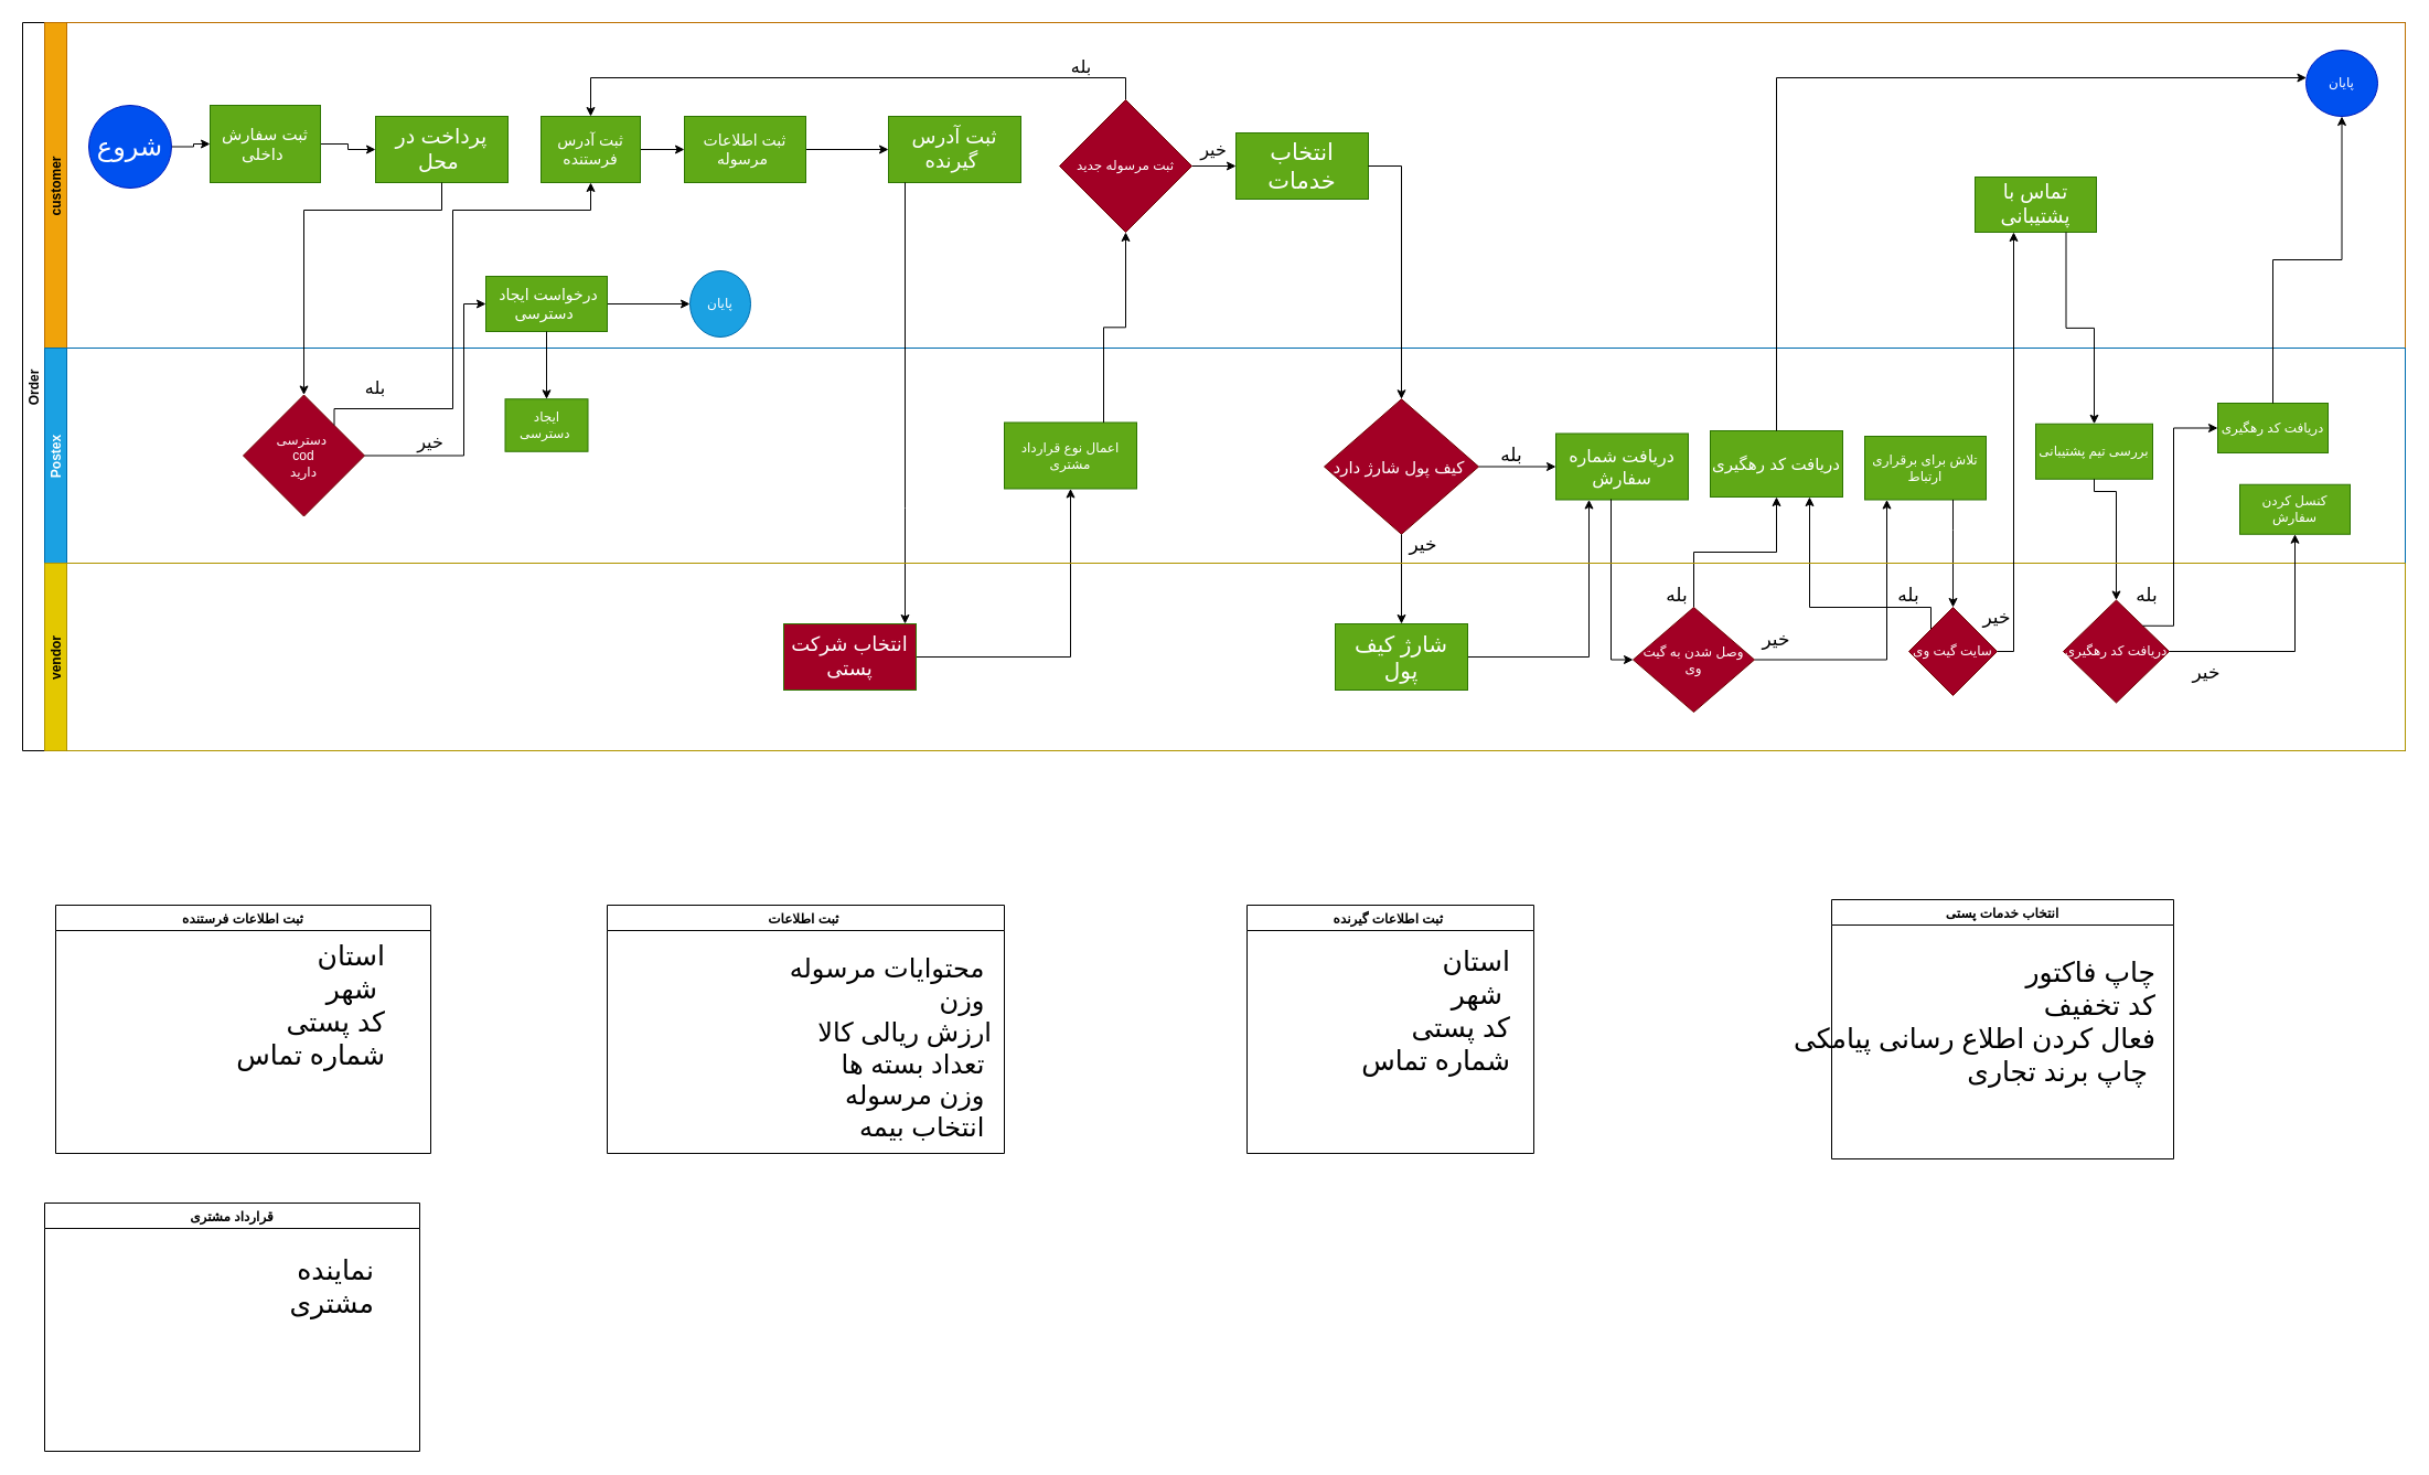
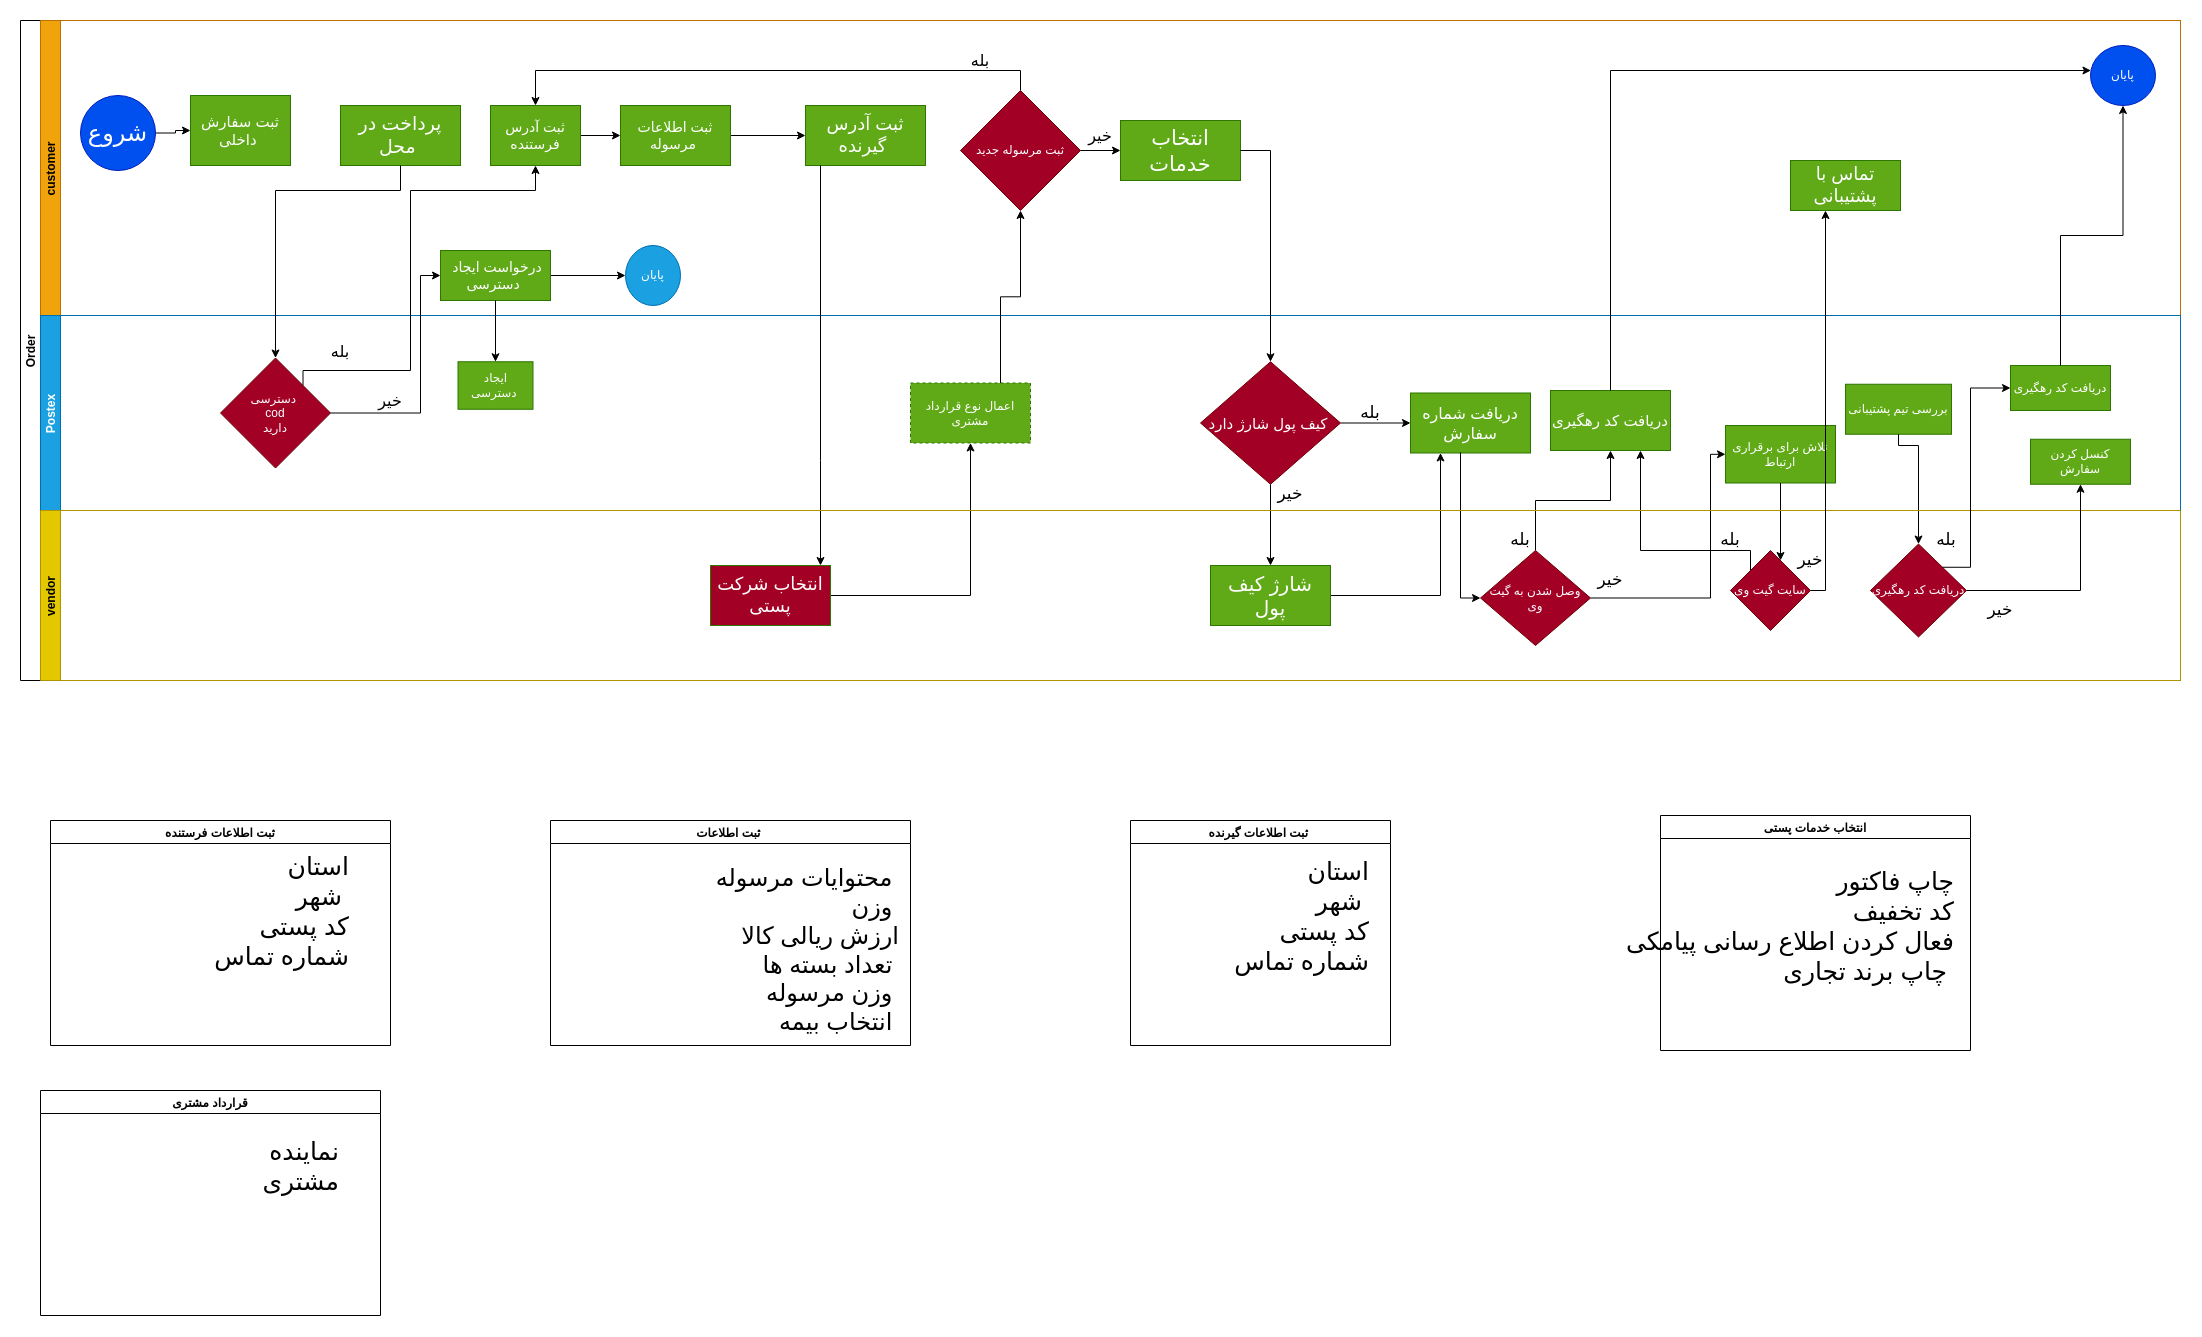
- <mxCell id="6" value="" style="edgeStyle=orthogonalEdgeStyle;rounded=0;orthogonalLoop=1;jettySize=auto;html=1;" parent="3" source="7" target="8" edge="1"><mxGeometry relative="1" as="geometry" /></mxCell>
- <mxCell id="73" style="edgeStyle=orthogonalEdgeStyle;rounded=0;orthogonalLoop=1;jettySize=auto;html=1;exitX=0.75;exitY=1;exitDx=0;exitDy=0;" parent="2" source="23" target="39" edge="1"><mxGeometry relative="1" as="geometry" /></mxCell>
- <mxCell id="35" value="اعمال نوع قرارداد مشتری" style="rounded=0;whiteSpace=wrap;html=1;fillColor=#60a917;strokeColor=#2D7600;fontColor=#ffffff;" parent="25" vertex="1"><mxGeometry x="870" y="67.5" width="120" height="60" as="geometry" /></mxCell>
+ <mxCell id="35" value="اعمال نوع قرارداد مشتری" style="rounded=0;whiteSpace=wrap;html=1;fillColor=#60a917;strokeColor=#2D7600;fontColor=#ffffff;dashed=1;" parent="25" vertex="1"><mxGeometry x="870" y="67.5" width="120" height="60" as="geometry" /></mxCell>
- <mxCell id="38" value="تلاش برای برقراری ارتباط" style="whiteSpace=wrap;html=1;rounded=0;fillColor=#60a917;strokeColor=#2D7600;fontColor=#ffffff;" parent="25" vertex="1"><mxGeometry x="1650" y="80" width="110" height="57.5" as="geometry" /></mxCell>
+ <mxCell id="38" value="تلاش برای برقراری ارتباط" style="whiteSpace=wrap;html=1;rounded=0;fillColor=#60a917;strokeColor=#2D7600;fontColor=#ffffff;" parent="25" vertex="1"><mxGeometry x="1685" y="110" width="110" height="57.5" as="geometry" /></mxCell>
